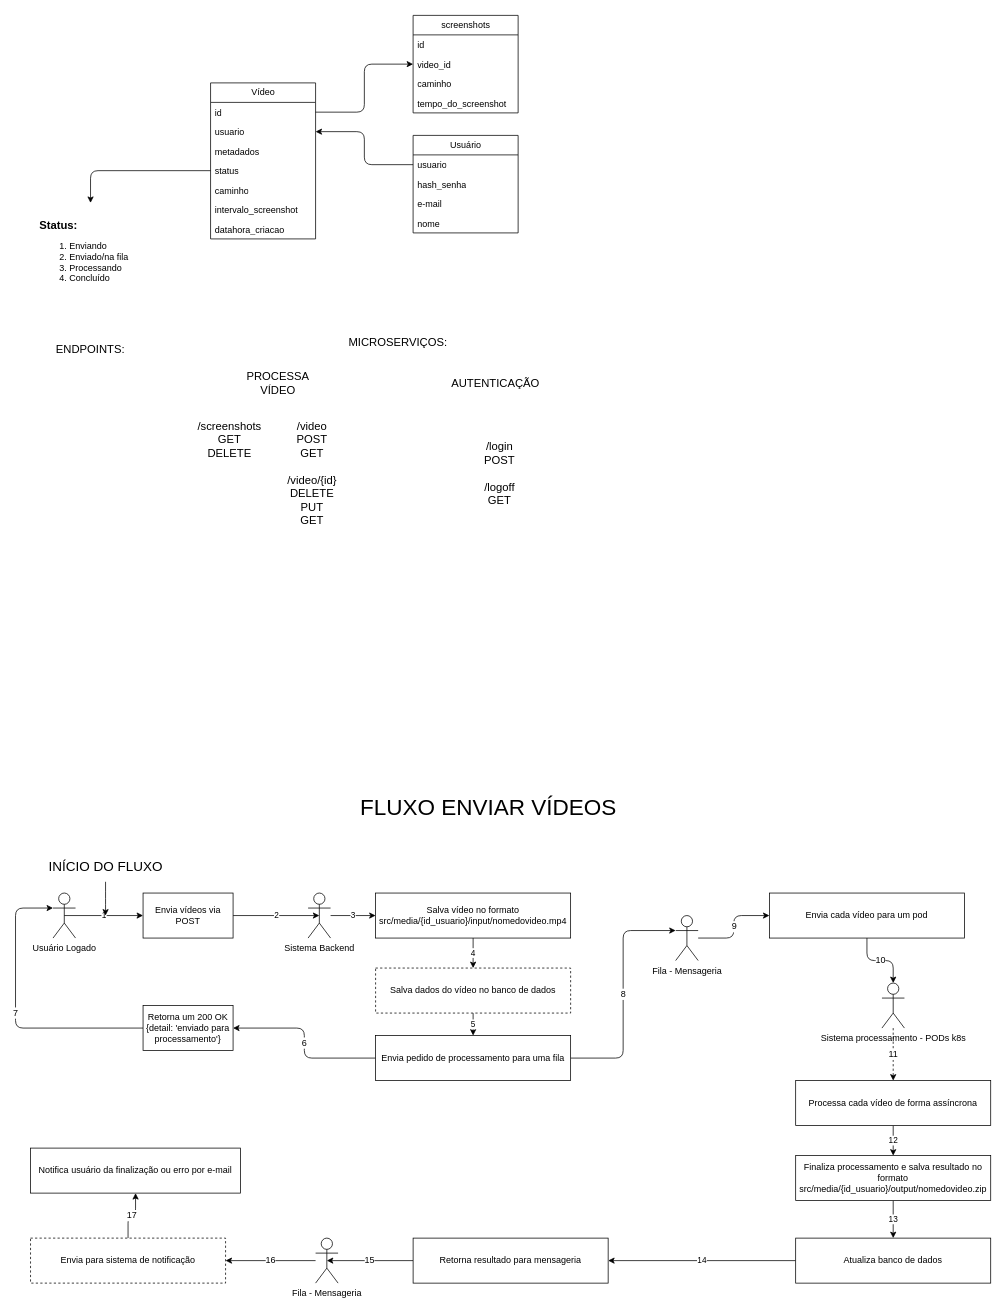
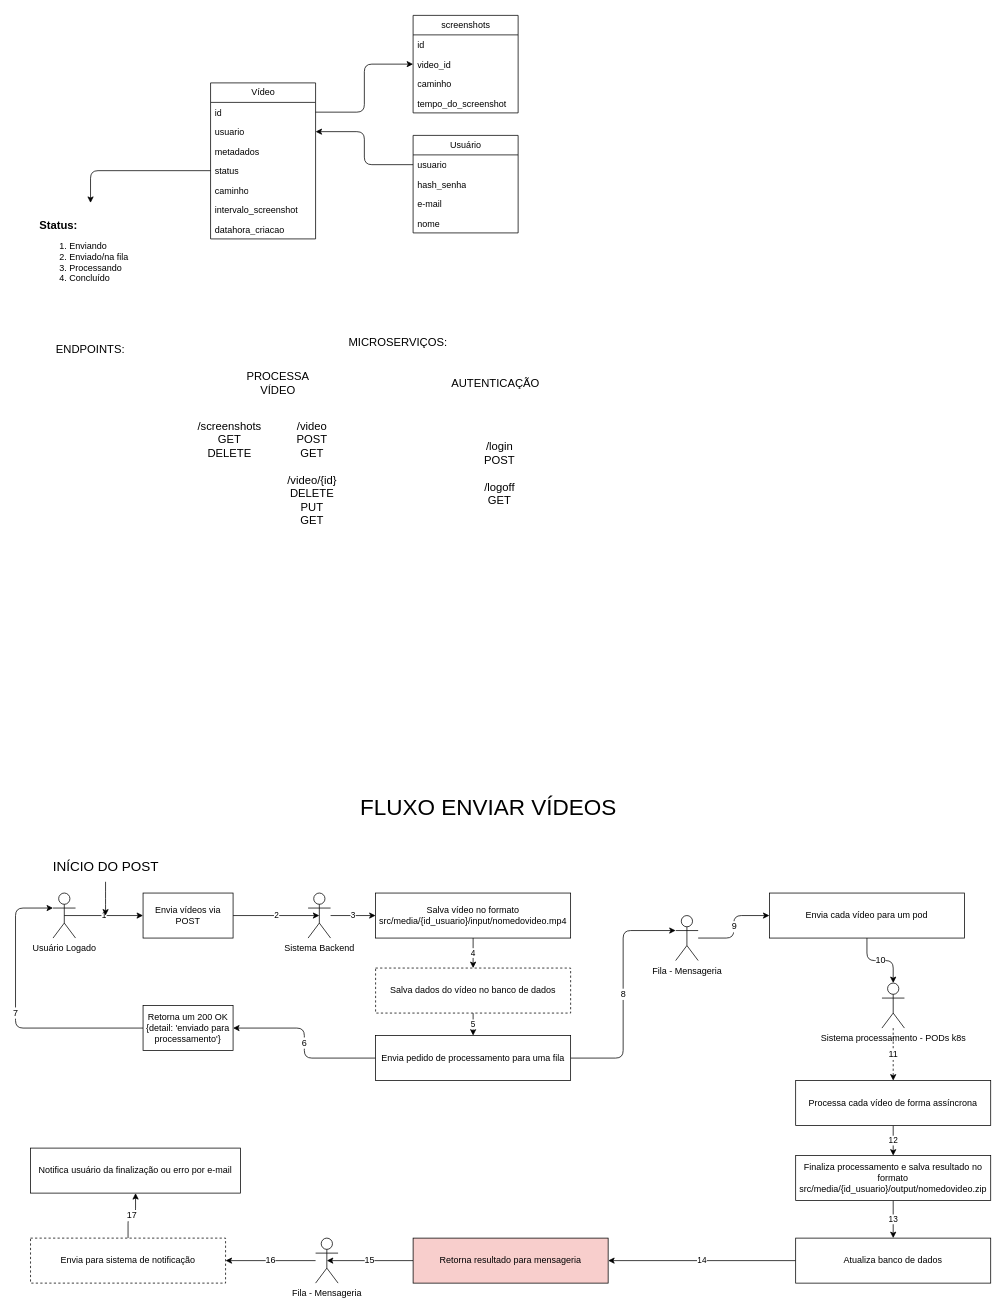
- <mxCell id="67" value="INÍCIO DO FLUXO" style="text;html=1;align=center;verticalAlign=middle;resizable=0;points=[];autosize=1;strokeColor=none;fillColor=none;fontSize=18;" vertex="1" parent="1"><mxGeometry x="50" y="1135" width="180" height="40" as="geometry" /></mxCell>
+ <mxCell id="67" value="INÍCIO DO POST" style="text;html=1;align=center;verticalAlign=middle;resizable=0;points=[];autosize=1;strokeColor=none;fillColor=none;fontSize=18;" vertex="1" parent="1"><mxGeometry x="50" y="1135" width="180" height="40" as="geometry" /></mxCell>
- <mxCell id="52" value="Retorna resultado para mensageria" style="whiteSpace=wrap;html=1;" vertex="1" parent="1"><mxGeometry x="550" y="1650" width="260" height="60" as="geometry" /></mxCell>
+ <mxCell id="52" value="Retorna resultado para mensageria" style="whiteSpace=wrap;html=1;fillColor=#f8cecc;" vertex="1" parent="1"><mxGeometry x="550" y="1650" width="260" height="60" as="geometry" /></mxCell>
